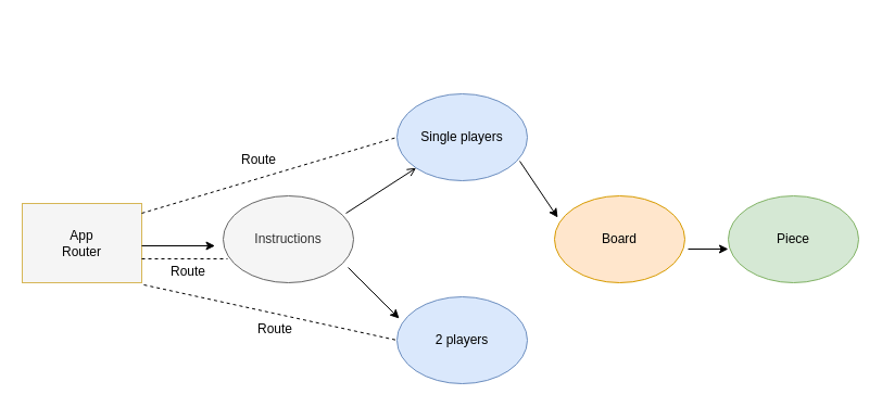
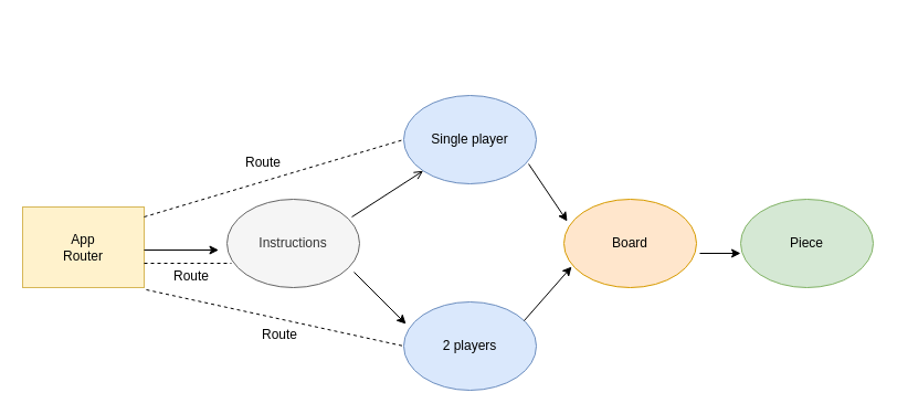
- <mxCell id="6" value="Single players" style="ellipse;whiteSpace=wrap;html=1;fillColor=#dae8fc;strokeColor=#6c8ebf;" parent="1" vertex="1"><mxGeometry x="365" y="86" width="120" height="80" as="geometry" /></mxCell>
+ <mxCell id="6" value="Single player" style="ellipse;whiteSpace=wrap;html=1;fillColor=#dae8fc;strokeColor=#6c8ebf;" parent="1" vertex="1"><mxGeometry x="365" y="86" width="120" height="80" as="geometry" /></mxCell>
- <mxCell id="2" value="App&lt;br&gt;Router" style="rounded=0;whiteSpace=wrap;html=1;fillColor=#f5f5f5;strokeColor=#d6b656;" parent="1" vertex="1"><mxGeometry x="20" y="187" width="110" height="73" as="geometry" /></mxCell>
+ <mxCell id="2" value="App&lt;br&gt;Router" style="rounded=0;whiteSpace=wrap;html=1;fillColor=#fff2cc;strokeColor=#d6b656;" parent="1" vertex="1"><mxGeometry x="20" y="187" width="110" height="73" as="geometry" /></mxCell>
+ <mxCell id="10" value="" style="endArrow=classic;html=1;exitX=0.908;exitY=0.213;exitDx=0;exitDy=0;exitPerimeter=0;entryX=0.058;entryY=0.763;entryDx=0;entryDy=0;entryPerimeter=0;" parent="1" source="7" target="3" edge="1"><mxGeometry width="50" height="50" relative="1" as="geometry"><mxPoint x="359.97" y="405.993" as="sourcePoint" /><mxPoint x="447" y="326" as="targetPoint" /></mxGeometry></mxCell>
